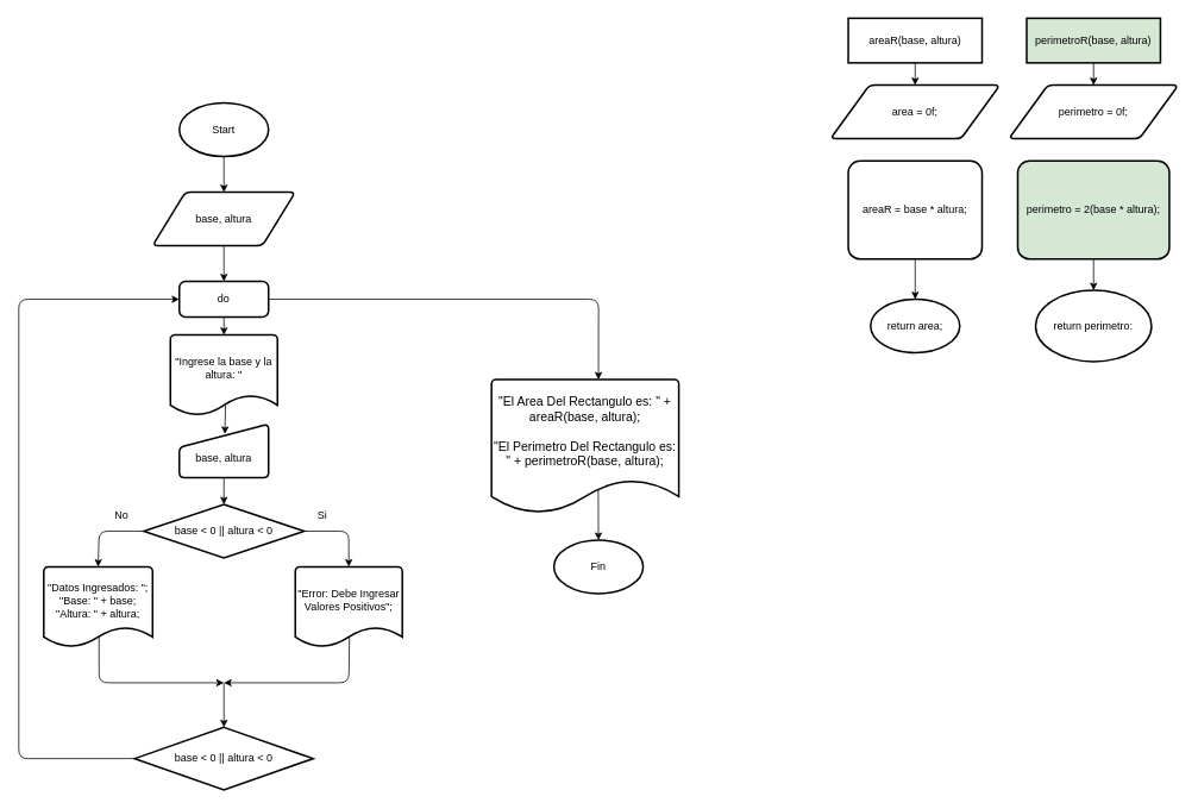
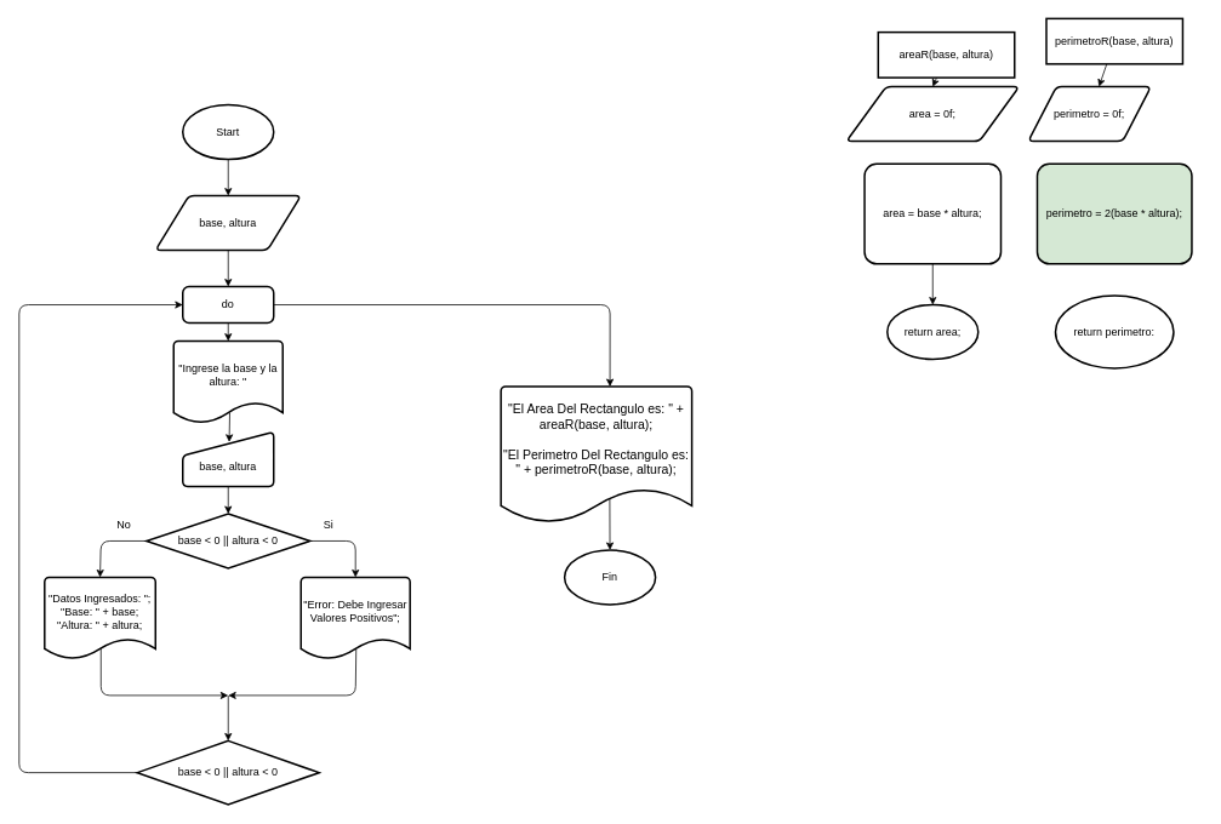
- <mxCell id="7" value="areaR(base, altura)" style="rounded=0;whiteSpace=wrap;html=1;absoluteArcSize=1;arcSize=14;strokeWidth=2;glass=0;" vertex="1" parent="1"><mxGeometry x="950" y="20" width="150" height="50" as="geometry" /></mxCell>
+ <mxCell id="7" value="areaR(base, altura)" style="rounded=0;whiteSpace=wrap;html=1;absoluteArcSize=1;arcSize=14;strokeWidth=2;glass=0;" vertex="1" parent="1"><mxGeometry x="965" y="35" width="150" height="50" as="geometry" /></mxCell>
- <mxCell id="9" value="perimetroR(base, altura)" style="rounded=0;whiteSpace=wrap;html=1;absoluteArcSize=1;arcSize=14;strokeWidth=2;glass=0;fillColor=#d5e8d4;" vertex="1" parent="1"><mxGeometry x="1150" y="20" width="150" height="50" as="geometry" /></mxCell>
+ <mxCell id="9" value="perimetroR(base, altura)" style="rounded=0;whiteSpace=wrap;html=1;absoluteArcSize=1;arcSize=14;strokeWidth=2;glass=0;" vertex="1" parent="1"><mxGeometry x="1150" y="20" width="150" height="50" as="geometry" /></mxCell>
- <mxCell id="33" value="perimetro = 0f;" style="shape=parallelogram;html=1;strokeWidth=2;perimeter=parallelogramPerimeter;whiteSpace=wrap;rounded=1;arcSize=12;size=0.23;" vertex="1" parent="1"><mxGeometry x="1130" y="95" width="190" height="60" as="geometry" /></mxCell>
+ <mxCell id="33" value="perimetro = 0f;" style="shape=parallelogram;html=1;strokeWidth=2;perimeter=parallelogramPerimeter;whiteSpace=wrap;rounded=1;arcSize=12;size=0.23;" vertex="1" parent="1"><mxGeometry x="1130" y="95" width="135" height="60" as="geometry" /></mxCell>
- <mxCell id="30" value="areaR = base * altura;" style="whiteSpace=wrap;html=1;strokeWidth=2;rounded=1;arcSize=12;" vertex="1" parent="1"><mxGeometry x="950" y="180" width="150" height="110" as="geometry" /></mxCell>
+ <mxCell id="30" value="area = base * altura;" style="whiteSpace=wrap;html=1;strokeWidth=2;rounded=1;arcSize=12;" vertex="1" parent="1"><mxGeometry x="950" y="180" width="150" height="110" as="geometry" /></mxCell>
- <mxCell id="36" style="edgeStyle=none;html=1;entryX=0.5;entryY=0;entryDx=0;entryDy=0;entryPerimeter=0;" edge="1" source="34" target="35" parent="1"><mxGeometry relative="1" as="geometry" /></mxCell>
